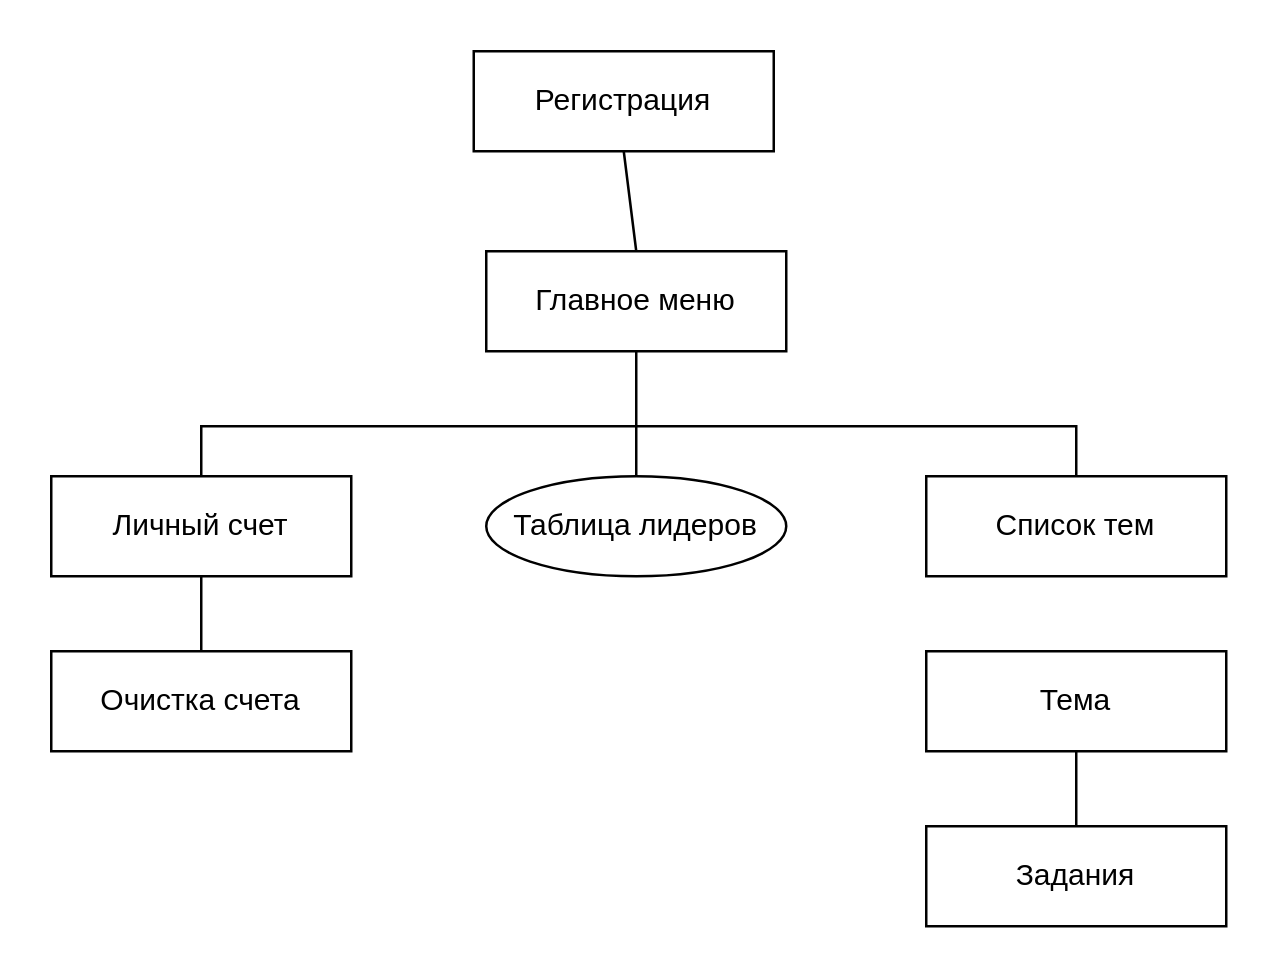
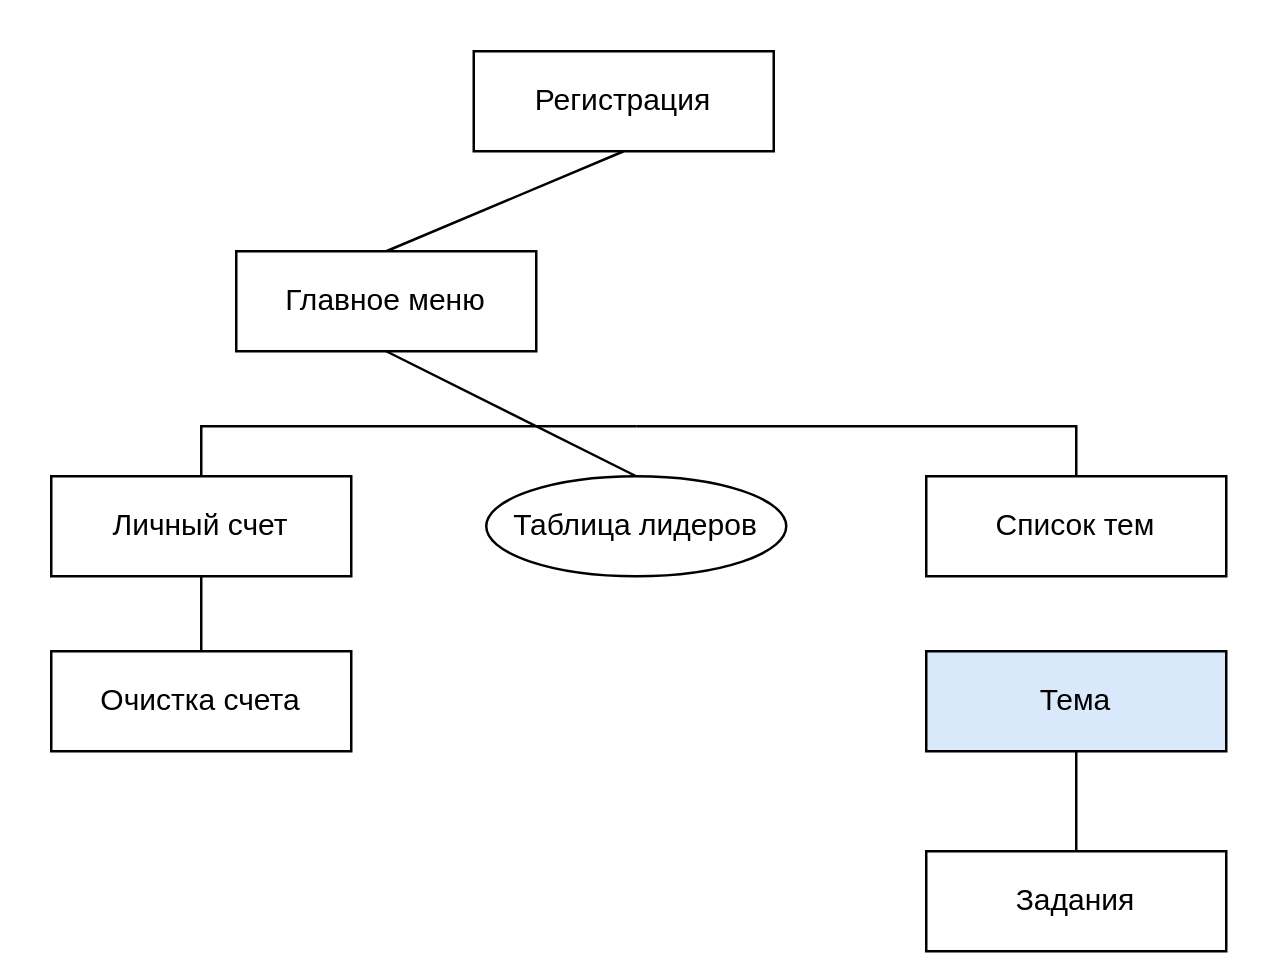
- <mxCell id="6" value="Главное меню" style="rounded=0;whiteSpace=wrap;html=1;" parent="1" vertex="1"><mxGeometry x="194" y="100" width="120" height="40" as="geometry" /></mxCell>
+ <mxCell id="6" value="Главное меню" style="rounded=0;whiteSpace=wrap;html=1;" parent="1" vertex="1"><mxGeometry x="94" y="100" width="120" height="40" as="geometry" /></mxCell>
- <mxCell id="9" value="Тема" style="rounded=0;whiteSpace=wrap;html=1;" parent="1" vertex="1"><mxGeometry x="370" y="260" width="120" height="40" as="geometry" /></mxCell>
+ <mxCell id="9" value="Тема" style="rounded=0;whiteSpace=wrap;html=1;fillColor=#dae8fc;" parent="1" vertex="1"><mxGeometry x="370" y="260" width="120" height="40" as="geometry" /></mxCell>
- <mxCell id="10" value="Задания" style="rounded=0;whiteSpace=wrap;html=1;" parent="1" vertex="1"><mxGeometry x="370" y="330" width="120" height="40" as="geometry" /></mxCell>
+ <mxCell id="10" value="Задания" style="rounded=0;whiteSpace=wrap;html=1;" parent="1" vertex="1"><mxGeometry x="370" y="340" width="120" height="40" as="geometry" /></mxCell>
